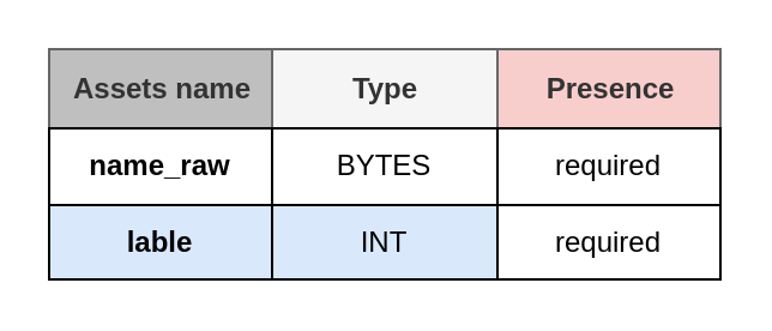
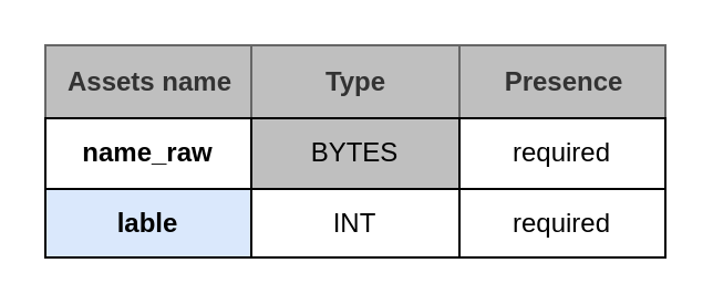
- <mxCell id="5" value="Type" style="connectable=0;recursiveResize=0;strokeColor=#666666;fillColor=#f5f5f5;align=center;fontStyle=1;html=1;fontColor=#333333;" vertex="1" parent="3"><mxGeometry x="93" width="94" height="33" as="geometry"><mxRectangle width="94" height="33" as="alternateBounds" /></mxGeometry></mxCell>
+ <mxCell id="5" value="Type" style="connectable=0;recursiveResize=0;strokeColor=#666666;fillColor=#BFBFBF;align=center;fontStyle=1;html=1;fontColor=#333333;" vertex="1" parent="3"><mxGeometry x="93" width="94" height="33" as="geometry"><mxRectangle width="94" height="33" as="alternateBounds" /></mxGeometry></mxCell>
- <mxCell id="6" value="Presence" style="connectable=0;recursiveResize=0;strokeColor=#666666;fillColor=#f8cecc;align=center;fontStyle=1;html=1;fontColor=#333333;" vertex="1" parent="3"><mxGeometry x="187" width="93" height="33" as="geometry"><mxRectangle width="93" height="33" as="alternateBounds" /></mxGeometry></mxCell>
+ <mxCell id="6" value="Presence" style="connectable=0;recursiveResize=0;strokeColor=#666666;fillColor=#BFBFBF;align=center;fontStyle=1;html=1;fontColor=#333333;" vertex="1" parent="3"><mxGeometry x="187" width="93" height="33" as="geometry"><mxRectangle width="93" height="33" as="alternateBounds" /></mxGeometry></mxCell>
- <mxCell id="9" value="BYTES" style="connectable=0;recursiveResize=0;align=center;whiteSpace=wrap;html=1;" vertex="1" parent="7"><mxGeometry x="93" width="94" height="32" as="geometry"><mxRectangle width="94" height="32" as="alternateBounds" /></mxGeometry></mxCell>
+ <mxCell id="9" value="BYTES" style="connectable=0;recursiveResize=0;align=center;whiteSpace=wrap;html=1;fillColor=#bfbfbf;" vertex="1" parent="7"><mxGeometry x="93" width="94" height="32" as="geometry"><mxRectangle width="94" height="32" as="alternateBounds" /></mxGeometry></mxCell>
- <mxCell id="13" value="INT" style="connectable=0;recursiveResize=0;whiteSpace=wrap;html=1;fillColor=#dae8fc;" vertex="1" parent="11"><mxGeometry x="93" width="94" height="31" as="geometry"><mxRectangle width="94" height="31" as="alternateBounds" /></mxGeometry></mxCell>
+ <mxCell id="13" value="INT" style="connectable=0;recursiveResize=0;whiteSpace=wrap;html=1;" vertex="1" parent="11"><mxGeometry x="93" width="94" height="31" as="geometry"><mxRectangle width="94" height="31" as="alternateBounds" /></mxGeometry></mxCell>
